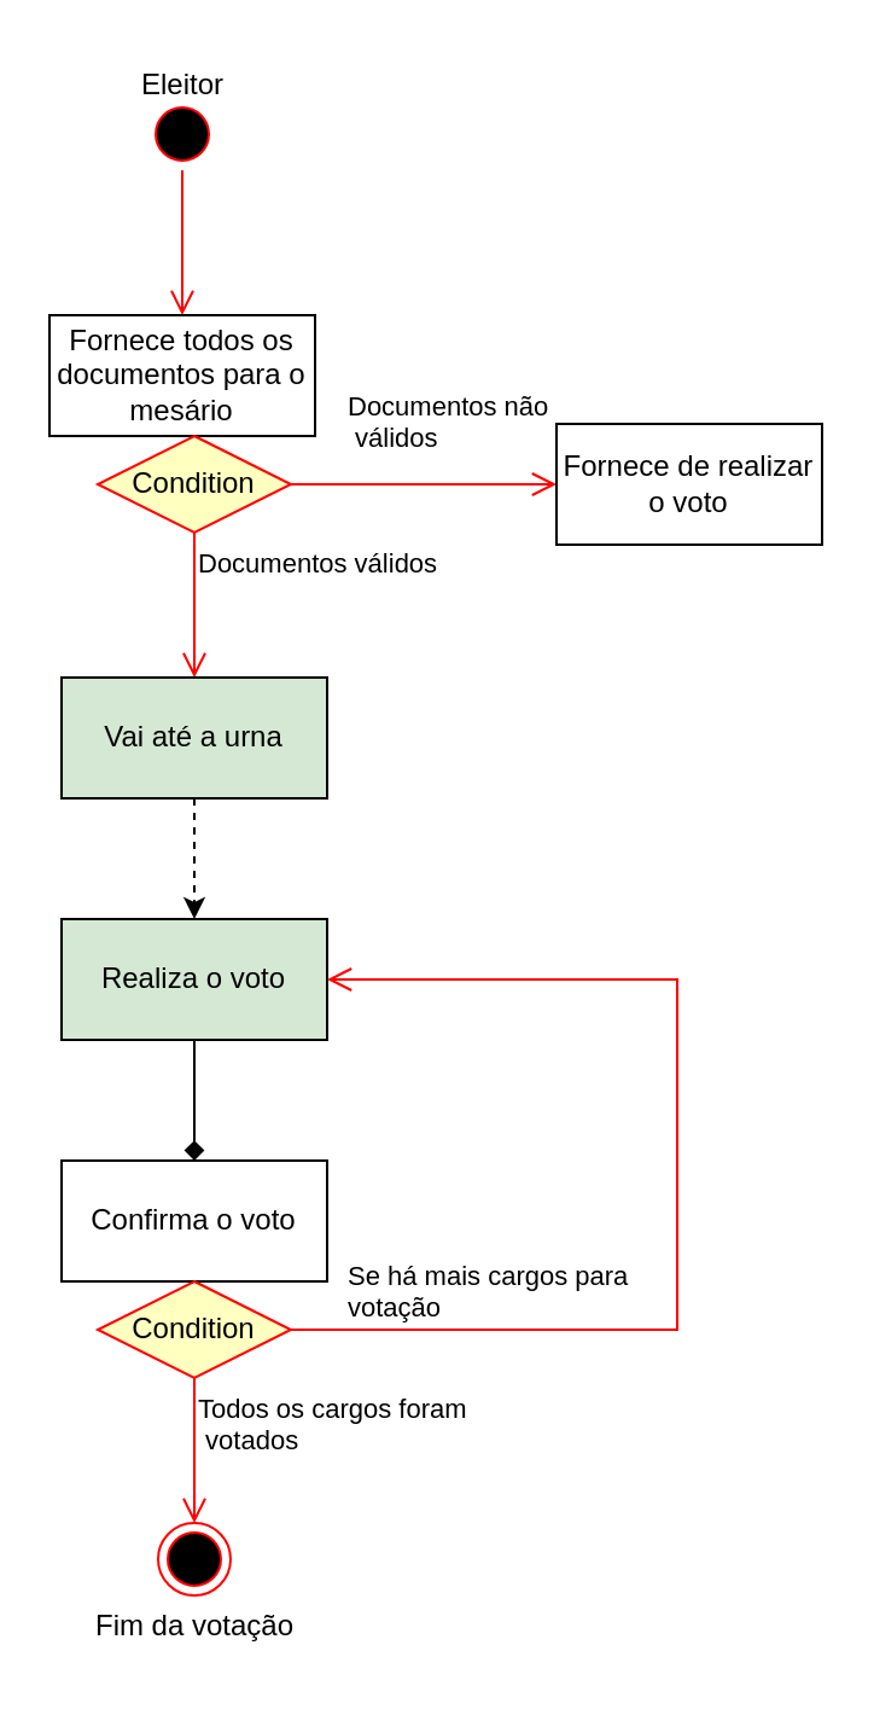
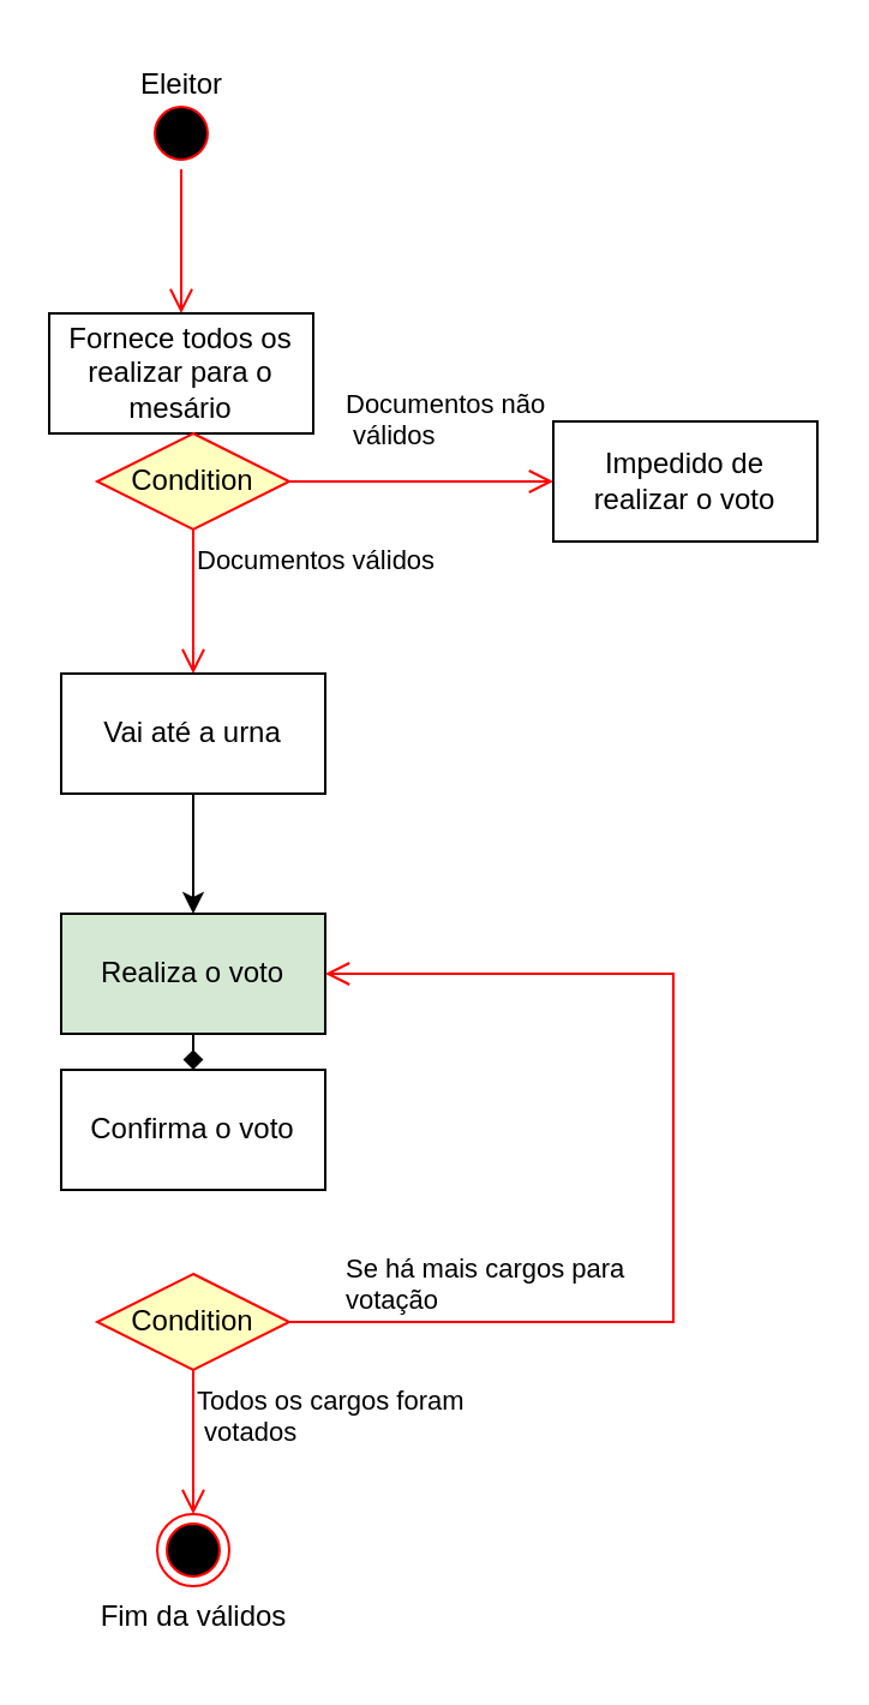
- <mxCell id="5" value="Fornece todos os documentos para o mesário" style="html=1;whiteSpace=wrap;" vertex="1" parent="1"><mxGeometry x="20" y="130" width="110" height="50" as="geometry" /></mxCell>
+ <mxCell id="5" value="Fornece todos os realizar para o mesário" style="html=1;whiteSpace=wrap;" vertex="1" parent="1"><mxGeometry x="20" y="130" width="110" height="50" as="geometry" /></mxCell>
- <mxCell id="9" value="Fornece de realizar o voto" style="html=1;whiteSpace=wrap;" vertex="1" parent="1"><mxGeometry x="230" y="175" width="110" height="50" as="geometry" /></mxCell>
+ <mxCell id="9" value="Impedido de realizar o voto" style="html=1;whiteSpace=wrap;" vertex="1" parent="1"><mxGeometry x="230" y="175" width="110" height="50" as="geometry" /></mxCell>
- <mxCell id="11" value="Vai até a urna" style="html=1;whiteSpace=wrap;fillColor=#d5e8d4;" vertex="1" parent="1"><mxGeometry x="25" y="280" width="110" height="50" as="geometry" /></mxCell>
+ <mxCell id="11" value="Vai até a urna" style="html=1;whiteSpace=wrap;" vertex="1" parent="1"><mxGeometry x="25" y="280" width="110" height="50" as="geometry" /></mxCell>
- <mxCell id="10" style="edgeStyle=orthogonalEdgeStyle;rounded=0;orthogonalLoop=1;jettySize=auto;html=1;entryX=0.5;entryY=0;entryDx=0;entryDy=0;dashed=1;" edge="1" parent="1" source="11" target="13"><mxGeometry relative="1" as="geometry" /></mxCell>
+ <mxCell id="10" style="edgeStyle=orthogonalEdgeStyle;rounded=0;orthogonalLoop=1;jettySize=auto;html=1;entryX=0.5;entryY=0;entryDx=0;entryDy=0;" edge="1" parent="1" source="11" target="13"><mxGeometry relative="1" as="geometry" /></mxCell>
- <mxCell id="14" value="Confirma o voto" style="html=1;whiteSpace=wrap;" vertex="1" parent="1"><mxGeometry x="25" y="480" width="110" height="50" as="geometry" /></mxCell>
+ <mxCell id="14" value="Confirma o voto" style="html=1;whiteSpace=wrap;" vertex="1" parent="1"><mxGeometry x="25" y="445" width="110" height="50" as="geometry" /></mxCell>
- <mxCell id="19" value="Fim da votação" style="text;html=1;align=center;verticalAlign=middle;resizable=0;points=[];autosize=1;strokeColor=none;fillColor=none;" vertex="1" parent="1"><mxGeometry x="25" y="658" width="110" height="30" as="geometry" /></mxCell>
+ <mxCell id="19" value="Fim da válidos" style="text;html=1;align=center;verticalAlign=middle;resizable=0;points=[];autosize=1;strokeColor=none;fillColor=none;" vertex="1" parent="1"><mxGeometry x="25" y="658" width="110" height="30" as="geometry" /></mxCell>
